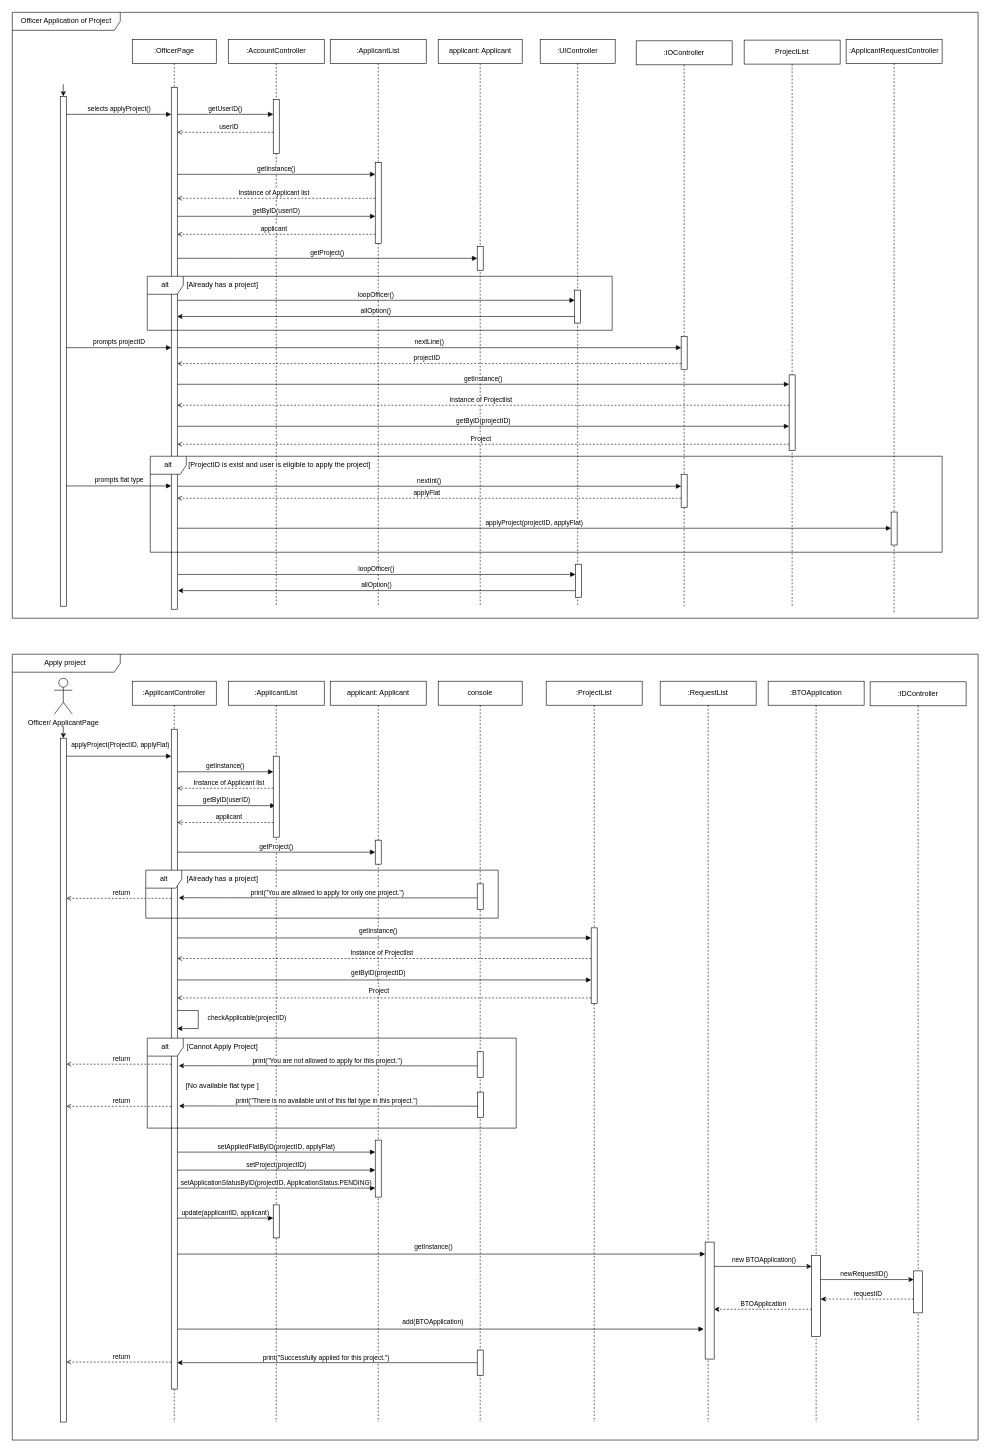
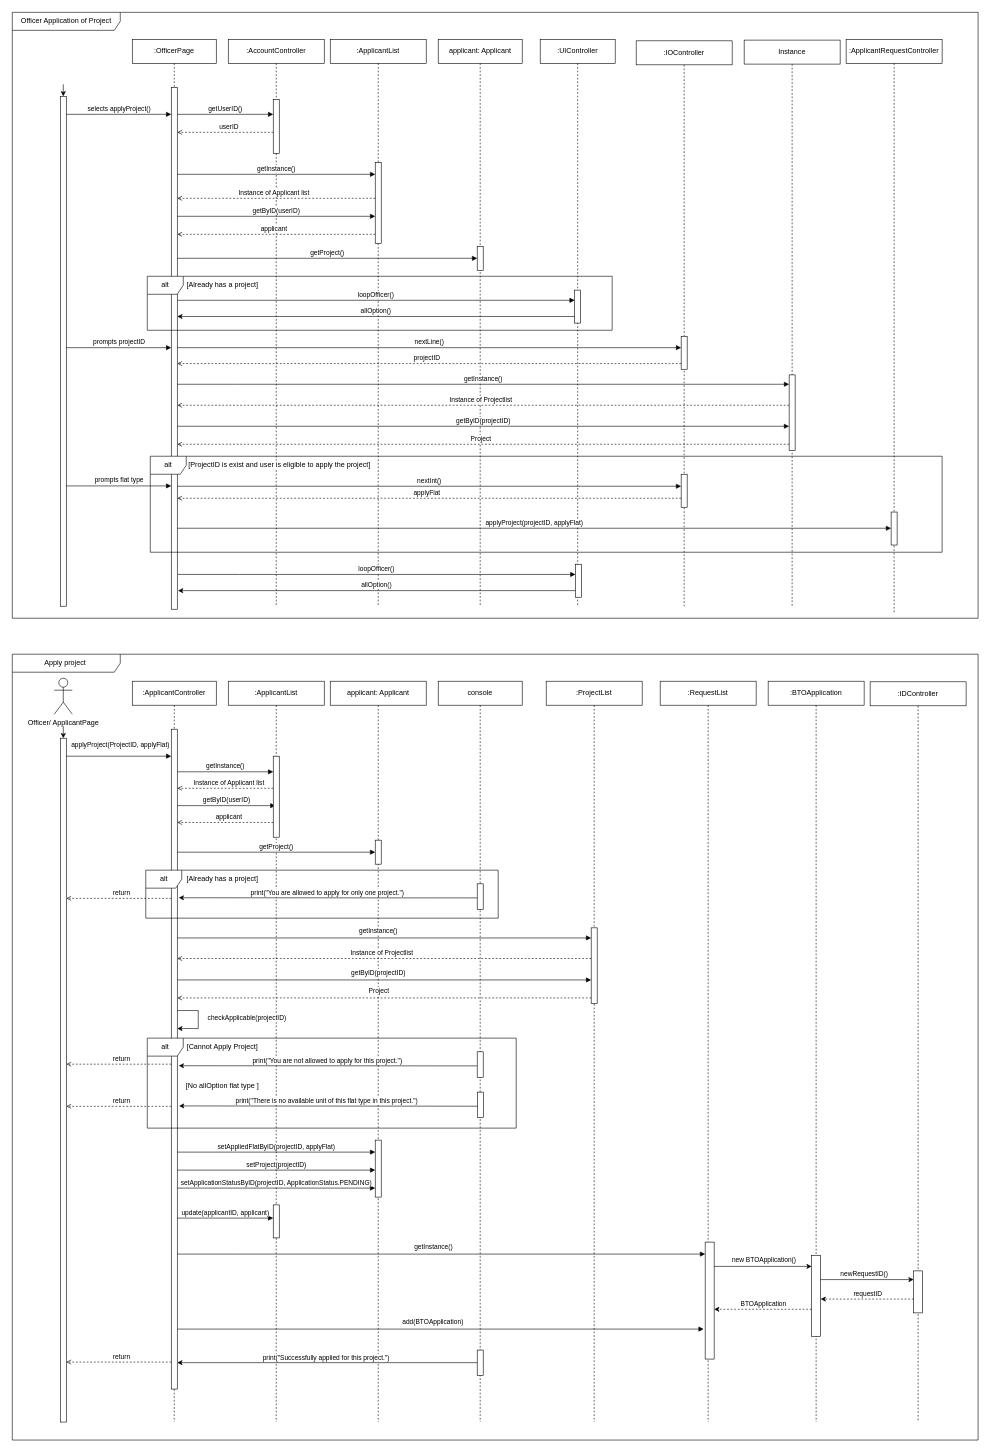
- <mxCell id="24" value="ProjectList" style="shape=umlLifeline;perimeter=lifelinePerimeter;whiteSpace=wrap;html=1;container=0;dropTarget=0;collapsible=0;recursiveResize=0;outlineConnect=0;portConstraint=eastwest;newEdgeStyle={&quot;edgeStyle&quot;:&quot;elbowEdgeStyle&quot;,&quot;elbow&quot;:&quot;vertical&quot;,&quot;curved&quot;:0,&quot;rounded&quot;:0};" parent="1" vertex="1"><mxGeometry x="1240" y="66.25" width="160" height="943.75" as="geometry" /></mxCell>
+ <mxCell id="24" value="Instance" style="shape=umlLifeline;perimeter=lifelinePerimeter;whiteSpace=wrap;html=1;container=0;dropTarget=0;collapsible=0;recursiveResize=0;outlineConnect=0;portConstraint=eastwest;newEdgeStyle={&quot;edgeStyle&quot;:&quot;elbowEdgeStyle&quot;,&quot;elbow&quot;:&quot;vertical&quot;,&quot;curved&quot;:0,&quot;rounded&quot;:0};" parent="1" vertex="1"><mxGeometry x="1240" y="66.25" width="160" height="943.75" as="geometry" /></mxCell>
- <mxCell id="107" value="[No available flat type ]" style="text;html=1;align=center;verticalAlign=middle;resizable=0;points=[];autosize=1;strokeColor=none;fillColor=none;labelBackgroundColor=default;" vertex="1" parent="1"><mxGeometry x="300" y="1795.25" width="140" height="30" as="geometry" /></mxCell>
+ <mxCell id="107" value="[No allOption flat type ]" style="text;html=1;align=center;verticalAlign=middle;resizable=0;points=[];autosize=1;strokeColor=none;fillColor=none;labelBackgroundColor=default;" vertex="1" parent="1"><mxGeometry x="300" y="1795.25" width="140" height="30" as="geometry" /></mxCell>
